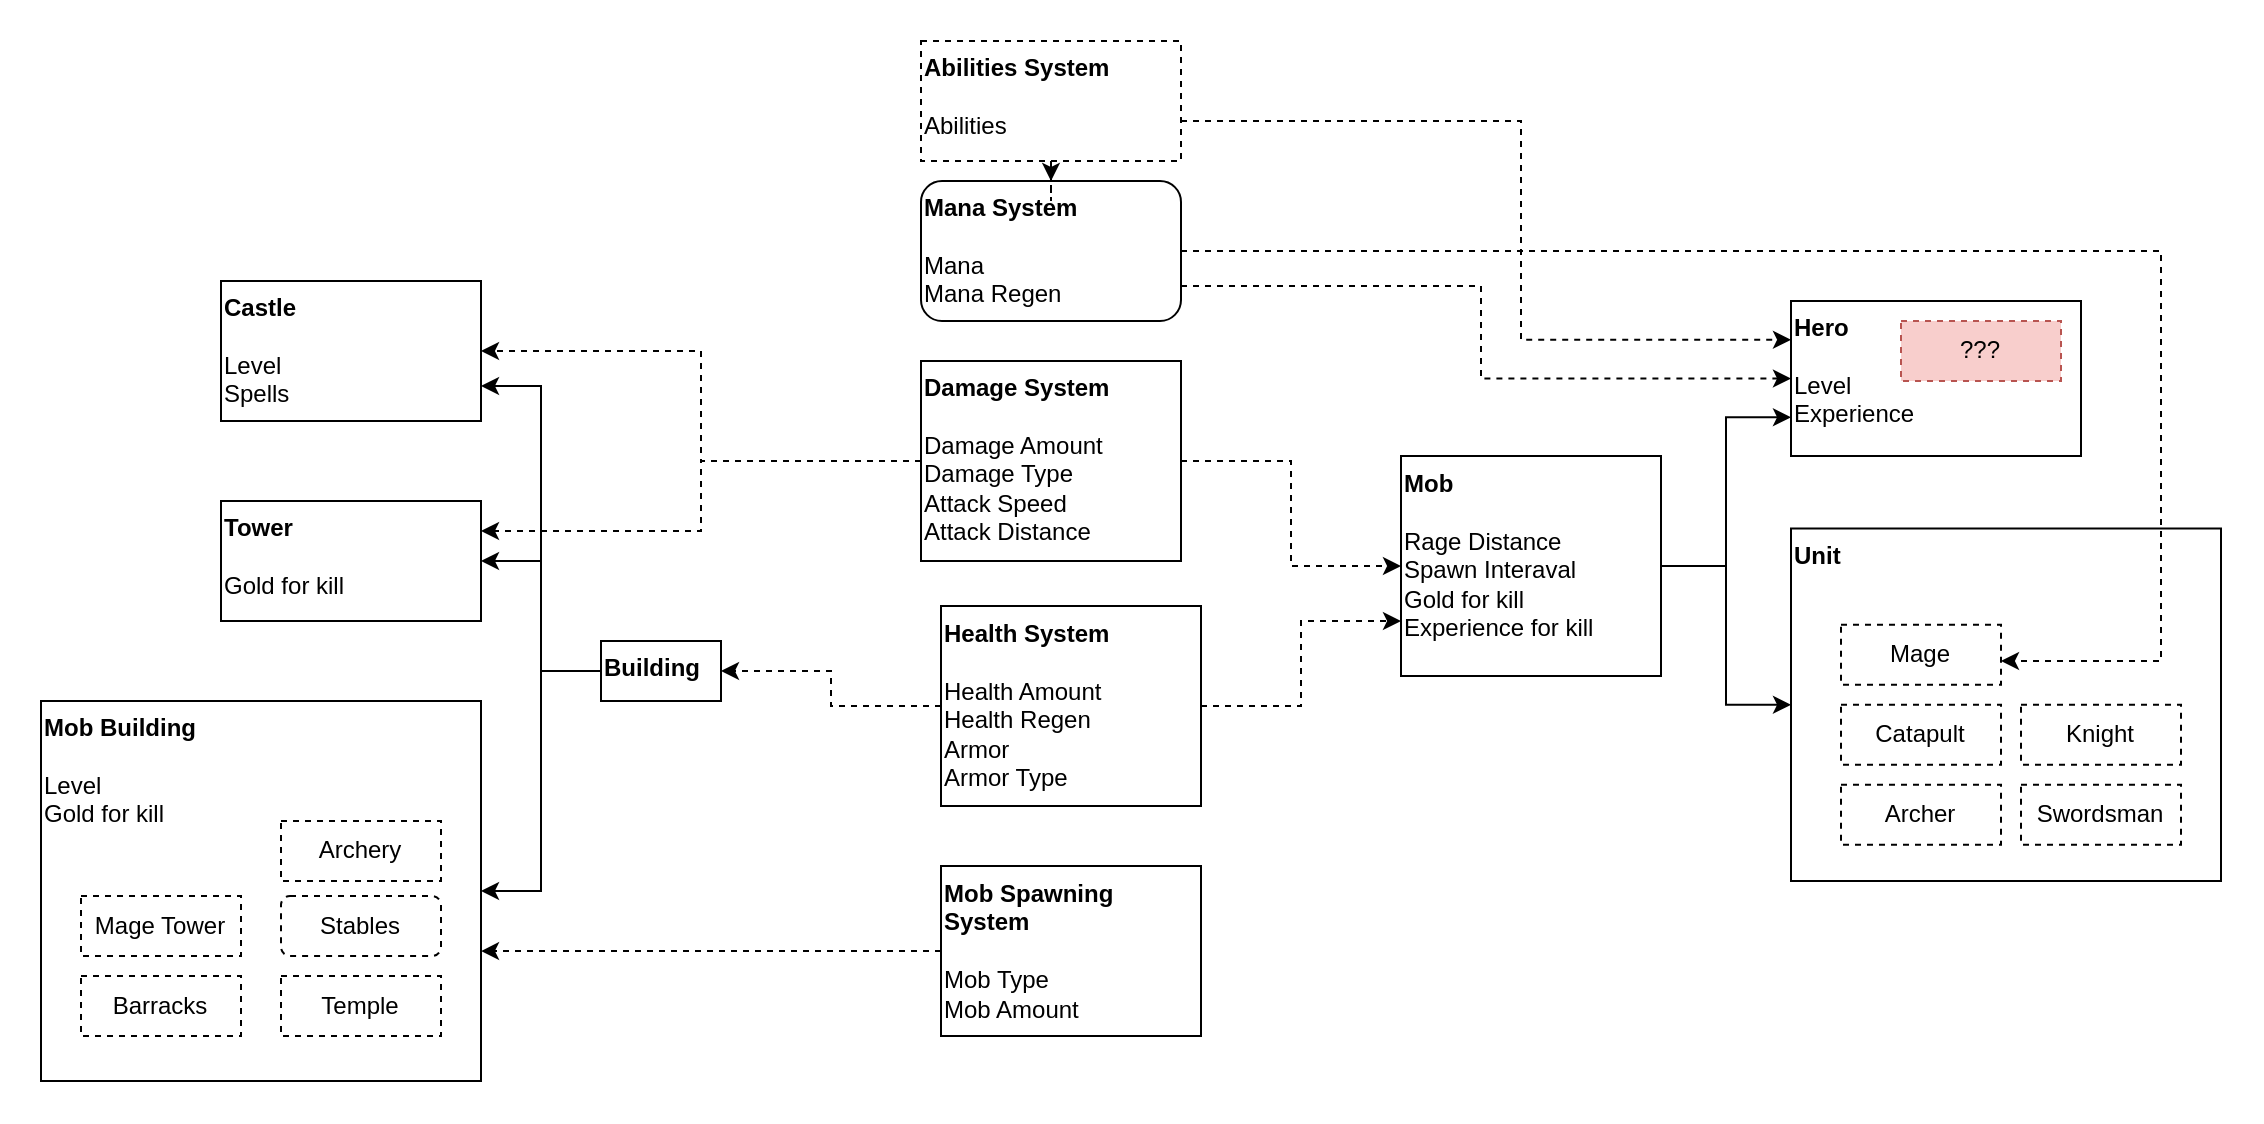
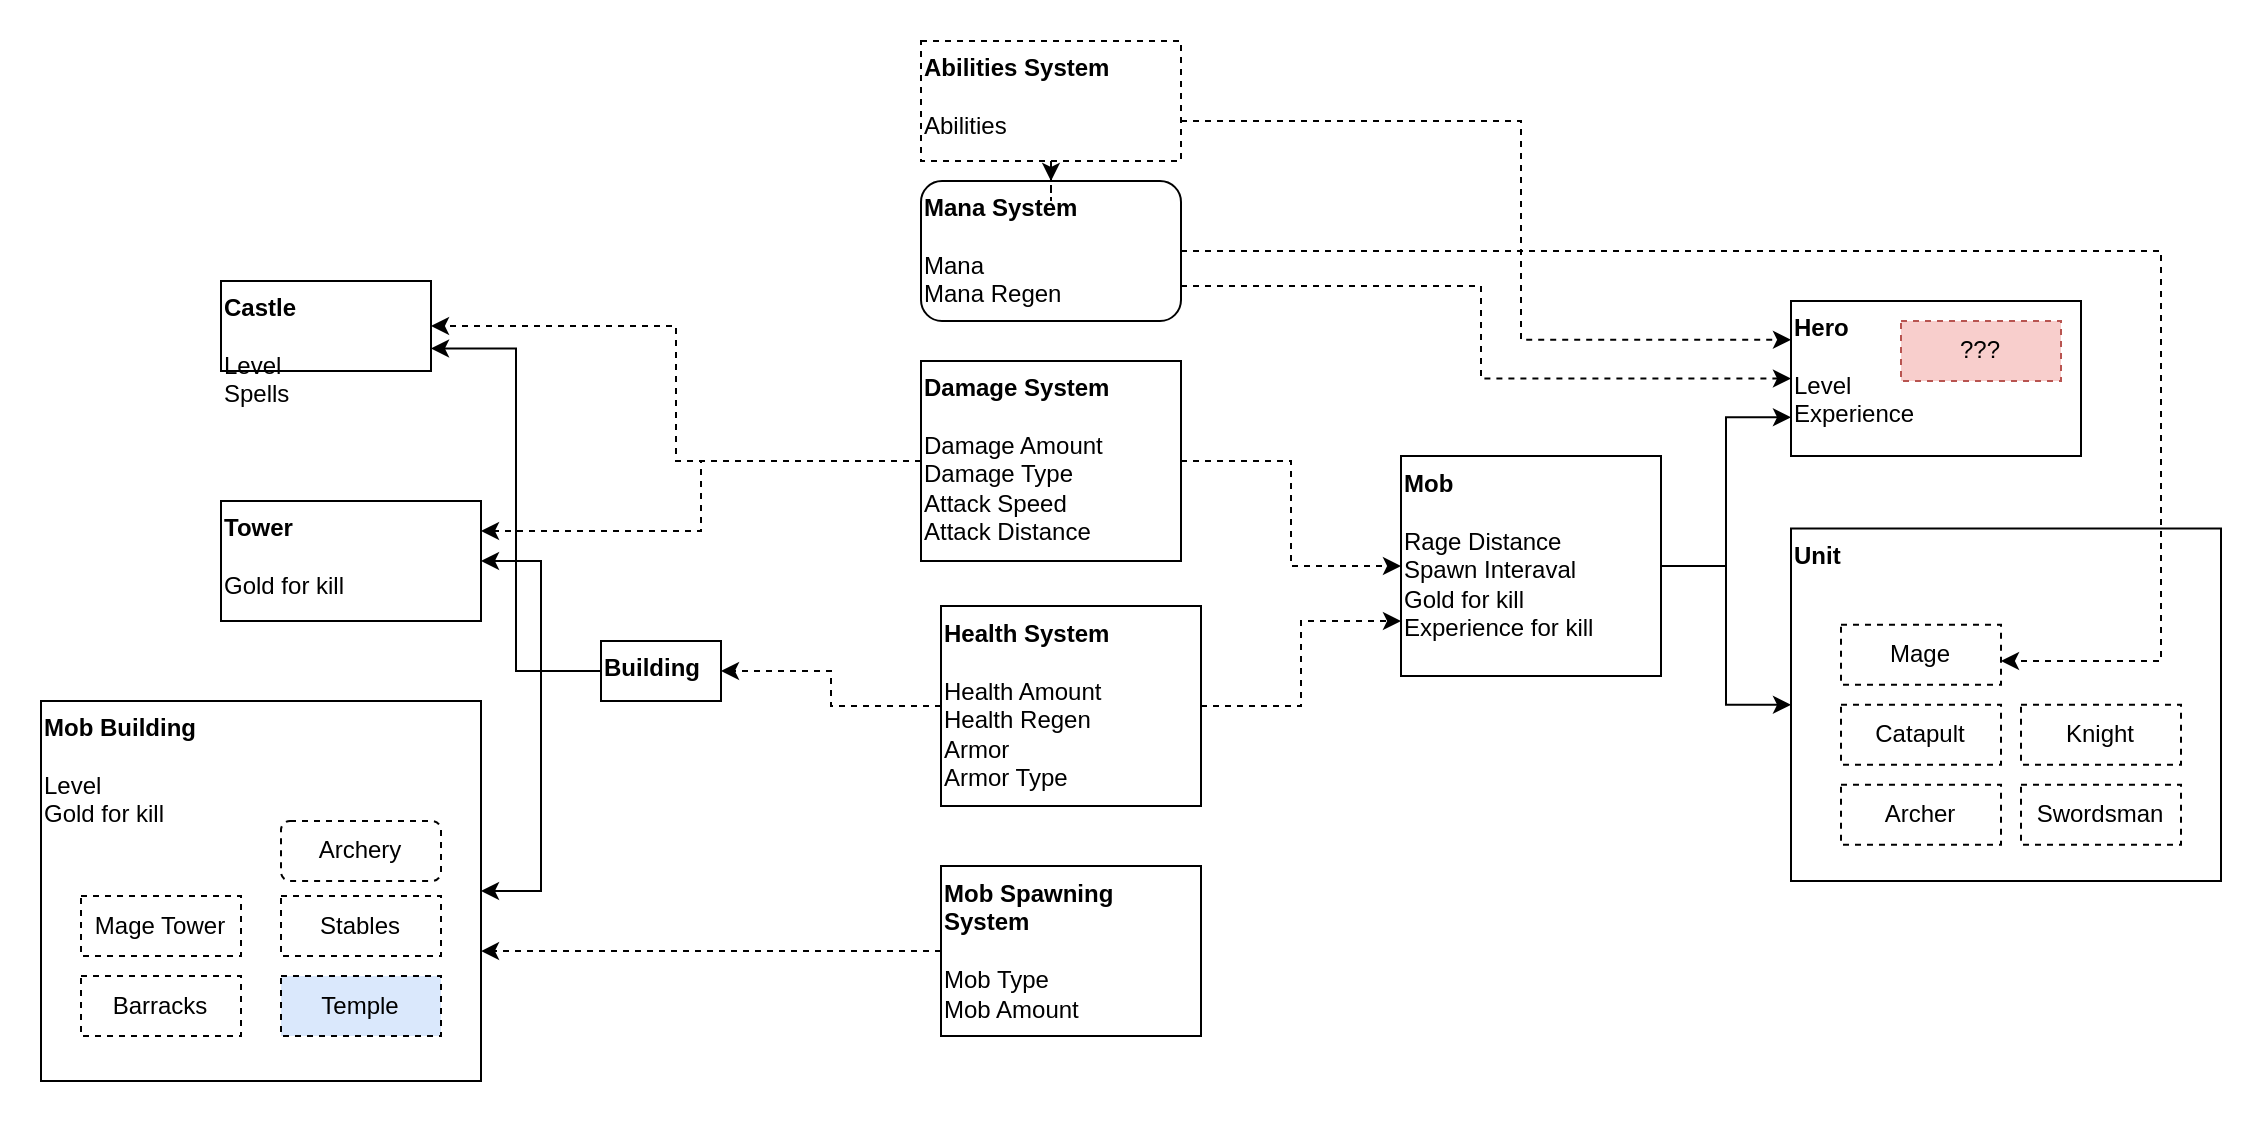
- <mxCell id="9" value="&lt;b&gt;Castle&lt;br&gt;&lt;/b&gt;&lt;br&gt;Level&lt;br&gt;Spells" style="rounded=0;whiteSpace=wrap;html=1;align=left;verticalAlign=top;" vertex="1" parent="1"><mxGeometry x="110" y="140" width="130" height="70" as="geometry" /></mxCell>
+ <mxCell id="9" value="&lt;b&gt;Castle&lt;br&gt;&lt;/b&gt;&lt;br&gt;Level&lt;br&gt;Spells" style="rounded=0;whiteSpace=wrap;html=1;align=left;verticalAlign=top;" vertex="1" parent="1"><mxGeometry x="110" y="140" width="105" height="45" as="geometry" /></mxCell>
- <mxCell id="32" value="Archery" style="rounded=0;whiteSpace=wrap;html=1;dashed=1;" vertex="1" parent="1"><mxGeometry x="140" y="410" width="80" height="30" as="geometry" /></mxCell>
+ <mxCell id="32" value="Archery" style="whiteSpace=wrap;html=1;dashed=1;rounded=1;" vertex="1" parent="1"><mxGeometry x="140" y="410" width="80" height="30" as="geometry" /></mxCell>
- <mxCell id="35" value="Stables" style="whiteSpace=wrap;html=1;dashed=1;rounded=1;" vertex="1" parent="1"><mxGeometry x="140" y="447.5" width="80" height="30" as="geometry" /></mxCell>
+ <mxCell id="35" value="Stables" style="rounded=0;whiteSpace=wrap;html=1;dashed=1;" vertex="1" parent="1"><mxGeometry x="140" y="447.5" width="80" height="30" as="geometry" /></mxCell>
- <mxCell id="36" value="Temple" style="rounded=0;whiteSpace=wrap;html=1;dashed=1;" vertex="1" parent="1"><mxGeometry x="140" y="487.5" width="80" height="30" as="geometry" /></mxCell>
+ <mxCell id="36" value="Temple" style="rounded=0;whiteSpace=wrap;html=1;dashed=1;fillColor=#dae8fc;" vertex="1" parent="1"><mxGeometry x="140" y="487.5" width="80" height="30" as="geometry" /></mxCell>
